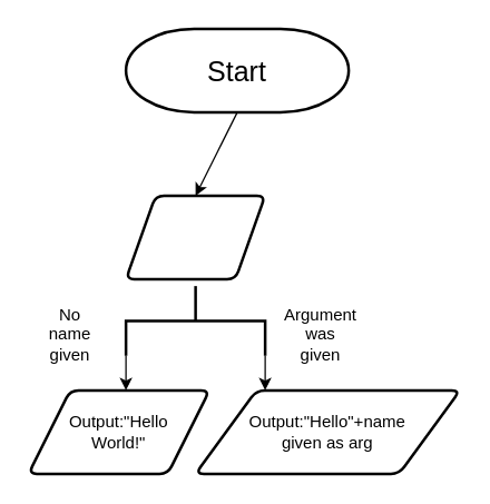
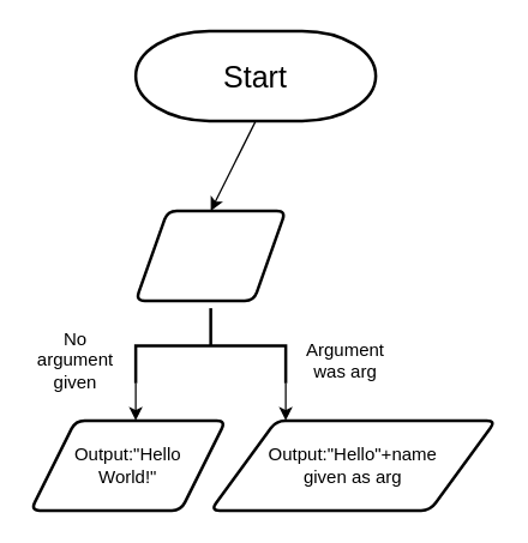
- <mxCell id="8" value="&lt;div&gt;No &lt;br&gt;&lt;/div&gt;&lt;div&gt;name given&lt;/div&gt;" style="text;html=1;strokeColor=none;fillColor=none;align=center;verticalAlign=middle;whiteSpace=wrap;rounded=0;" vertex="1" parent="1"><mxGeometry x="30" y="230" width="40" height="20" as="geometry" /></mxCell>
+ <mxCell id="8" value="&lt;div&gt;No &lt;br&gt;&lt;/div&gt;&lt;div&gt;argument given&lt;/div&gt;" style="text;html=1;strokeColor=none;fillColor=none;align=center;verticalAlign=middle;whiteSpace=wrap;rounded=0;" vertex="1" parent="1"><mxGeometry x="30" y="230" width="40" height="20" as="geometry" /></mxCell>
- <mxCell id="9" value="Argument was given" style="text;html=1;strokeColor=none;fillColor=none;align=center;verticalAlign=middle;whiteSpace=wrap;rounded=0;" vertex="1" parent="1"><mxGeometry x="210" y="230" width="40" height="20" as="geometry" /></mxCell>
+ <mxCell id="9" value="Argument was arg" style="text;html=1;strokeColor=none;fillColor=none;align=center;verticalAlign=middle;whiteSpace=wrap;rounded=0;" vertex="1" parent="1"><mxGeometry x="210" y="230" width="40" height="20" as="geometry" /></mxCell>
